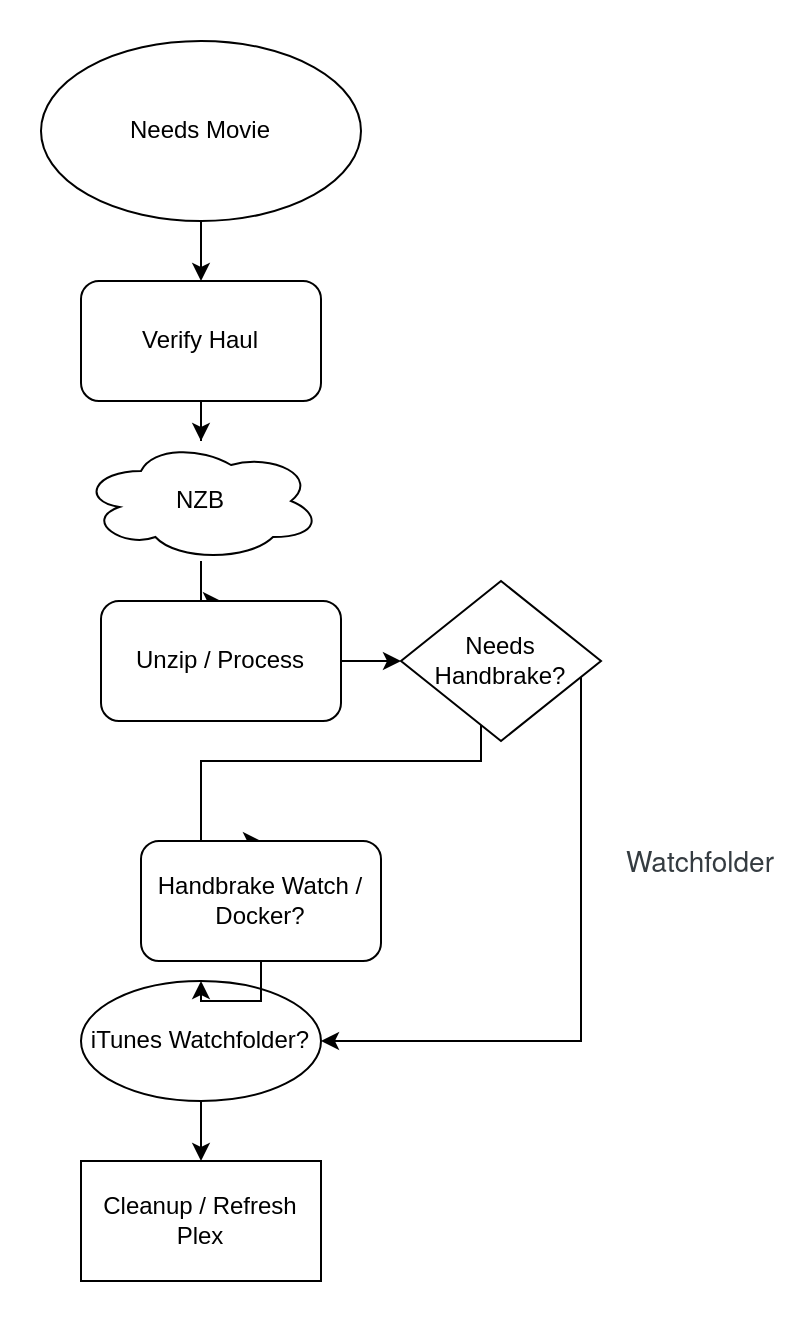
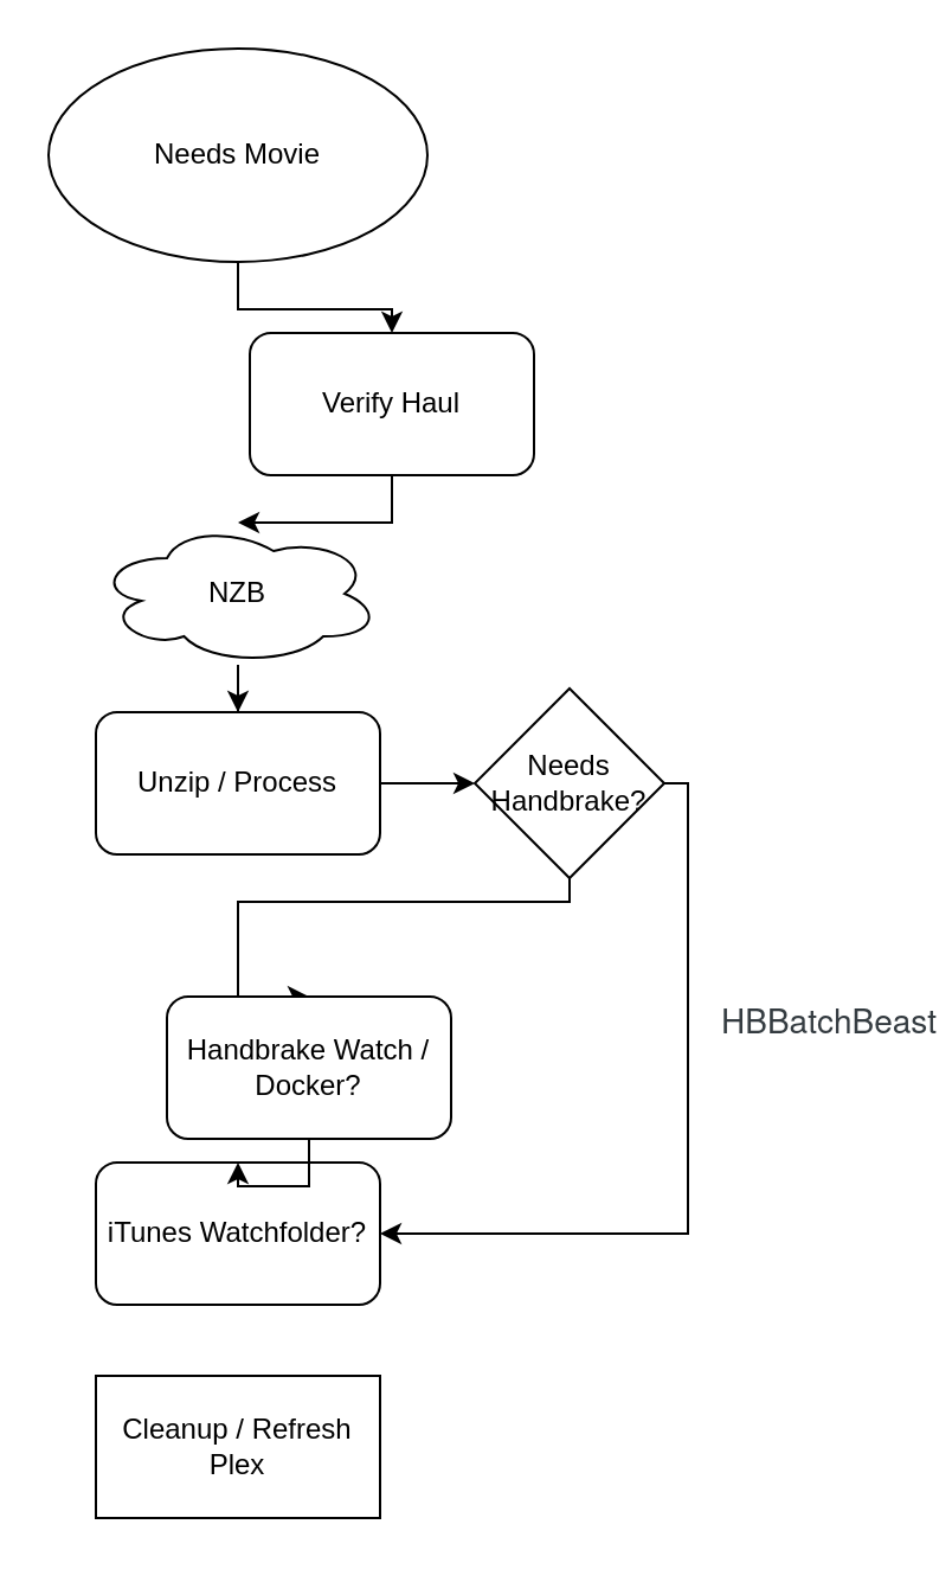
- <mxCell id="5" value="Verify Haul" style="rounded=1;whiteSpace=wrap;html=1;" parent="1" vertex="1"><mxGeometry x="40" y="140" width="120" height="60" as="geometry" /></mxCell>
+ <mxCell id="5" value="Verify Haul" style="rounded=1;whiteSpace=wrap;html=1;" parent="1" vertex="1"><mxGeometry x="105" y="140" width="120" height="60" as="geometry" /></mxCell>
- <mxCell id="9" value="Unzip / Process" style="rounded=1;whiteSpace=wrap;html=1;" parent="1" vertex="1"><mxGeometry x="50" y="300" width="120" height="60" as="geometry" /></mxCell>
+ <mxCell id="9" value="Unzip / Process" style="rounded=1;whiteSpace=wrap;html=1;" parent="1" vertex="1"><mxGeometry x="40" y="300" width="120" height="60" as="geometry" /></mxCell>
- <mxCell id="15" value="Needs Handbrake?" style="rhombus;whiteSpace=wrap;html=1;" parent="1" vertex="1"><mxGeometry x="200" y="290" width="100" height="80" as="geometry" /></mxCell>
+ <mxCell id="15" value="Needs Handbrake?" style="rhombus;whiteSpace=wrap;html=1;" parent="1" vertex="1"><mxGeometry x="200" y="290" width="80" height="80" as="geometry" /></mxCell>
- <mxCell id="18" value="&lt;span style=&quot;color: rgb(53 , 60 , 65) ; font-family: &amp;#34;helvetica neue&amp;#34; , &amp;#34;helvetica&amp;#34; , &amp;#34;arial&amp;#34; , &amp;#34;roboto&amp;#34; , &amp;#34;liberation sans&amp;#34; , sans-serif , &amp;#34;apple color emoji&amp;#34; , &amp;#34;segoe ui emoji&amp;#34; , &amp;#34;segoe ui symbol&amp;#34; ; font-size: 14px ; background-color: rgb(255 , 255 , 255)&quot;&gt;Watchfolder&lt;/span&gt;" style="text;html=1;strokeColor=none;fillColor=none;align=center;verticalAlign=middle;whiteSpace=wrap;rounded=0;" parent="1" vertex="1"><mxGeometry x="320" y="415" width="60" height="30" as="geometry" /></mxCell>
+ <mxCell id="18" value="&lt;span style=&quot;color: rgb(53 , 60 , 65) ; font-family: &amp;#34;helvetica neue&amp;#34; , &amp;#34;helvetica&amp;#34; , &amp;#34;arial&amp;#34; , &amp;#34;roboto&amp;#34; , &amp;#34;liberation sans&amp;#34; , sans-serif , &amp;#34;apple color emoji&amp;#34; , &amp;#34;segoe ui emoji&amp;#34; , &amp;#34;segoe ui symbol&amp;#34; ; font-size: 14px ; background-color: rgb(255 , 255 , 255)&quot;&gt;HBBatchBeast&lt;/span&gt;" style="text;html=1;strokeColor=none;fillColor=none;align=center;verticalAlign=middle;whiteSpace=wrap;rounded=0;" parent="1" vertex="1"><mxGeometry x="320" y="415" width="60" height="30" as="geometry" /></mxCell>
- <mxCell id="11" value="iTunes Watchfolder?" style="ellipse;whiteSpace=wrap;html=1;" parent="1" vertex="1"><mxGeometry x="40" y="490" width="120" height="60" as="geometry" /></mxCell>
+ <mxCell id="11" value="iTunes Watchfolder?" style="rounded=1;whiteSpace=wrap;html=1;" parent="1" vertex="1"><mxGeometry x="40" y="490" width="120" height="60" as="geometry" /></mxCell>
- <mxCell id="10" style="edgeStyle=orthogonalEdgeStyle;rounded=0;orthogonalLoop=1;jettySize=auto;html=1;entryX=0.5;entryY=0;entryDx=0;entryDy=0;" parent="1" source="11" target="12" edge="1"><mxGeometry relative="1" as="geometry" /></mxCell>
